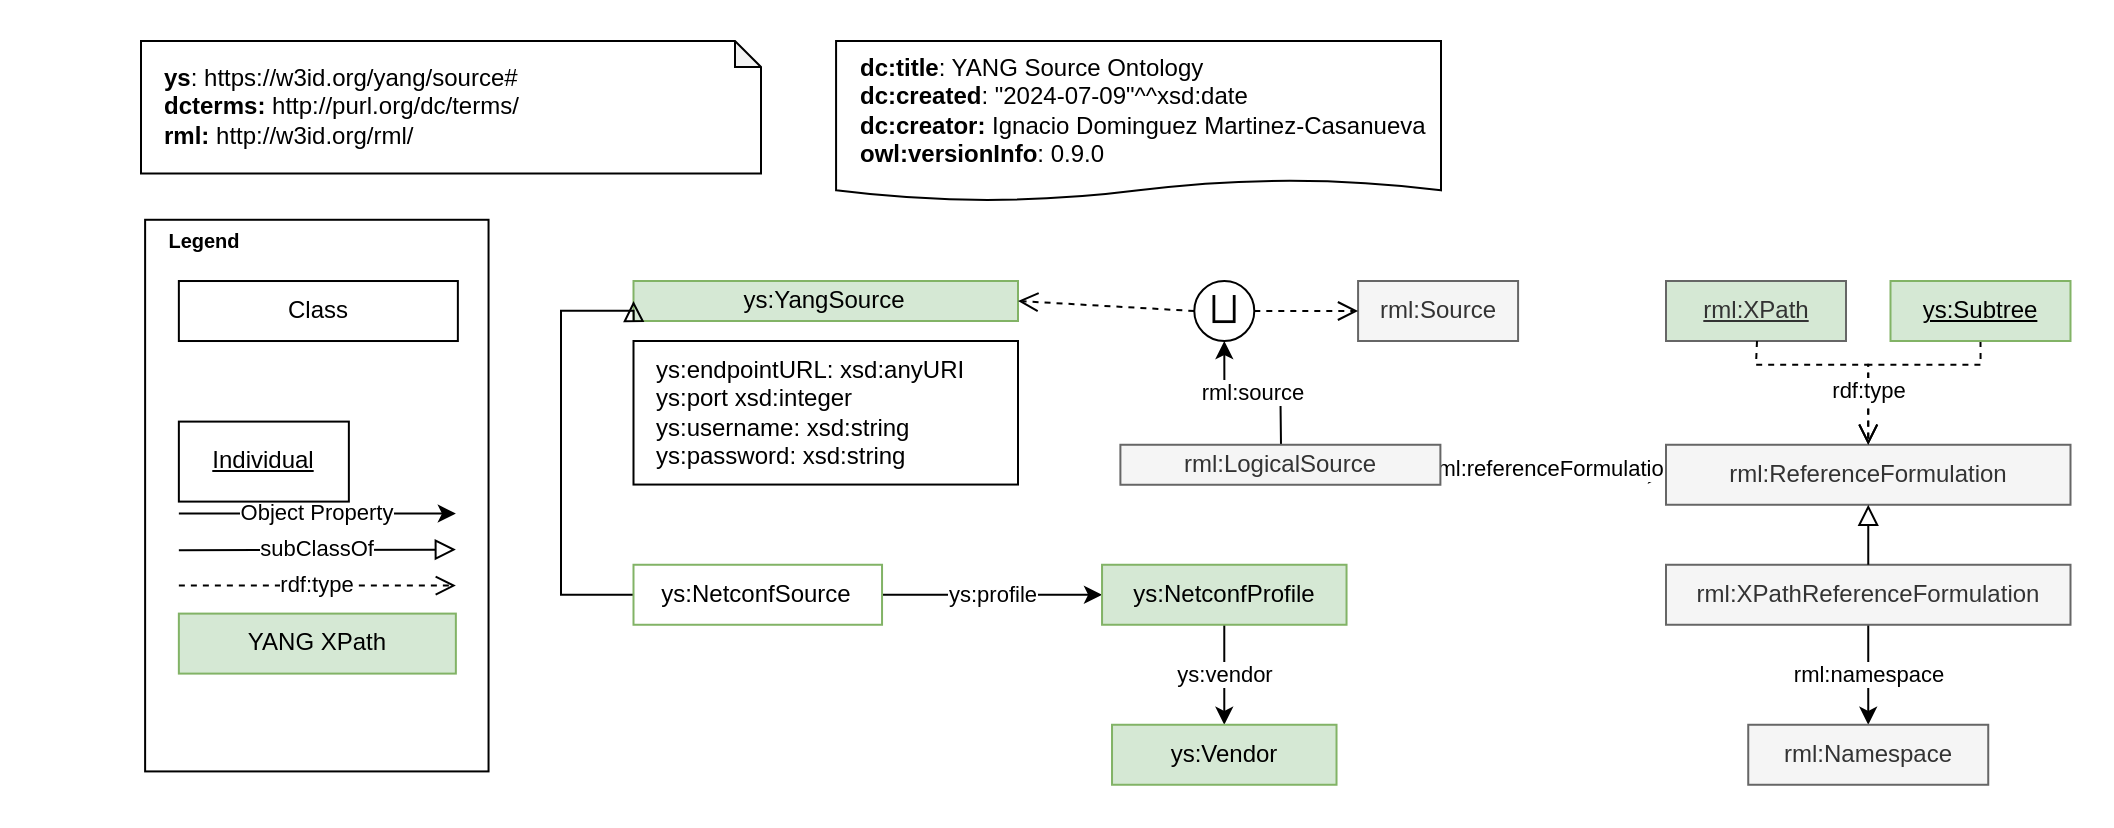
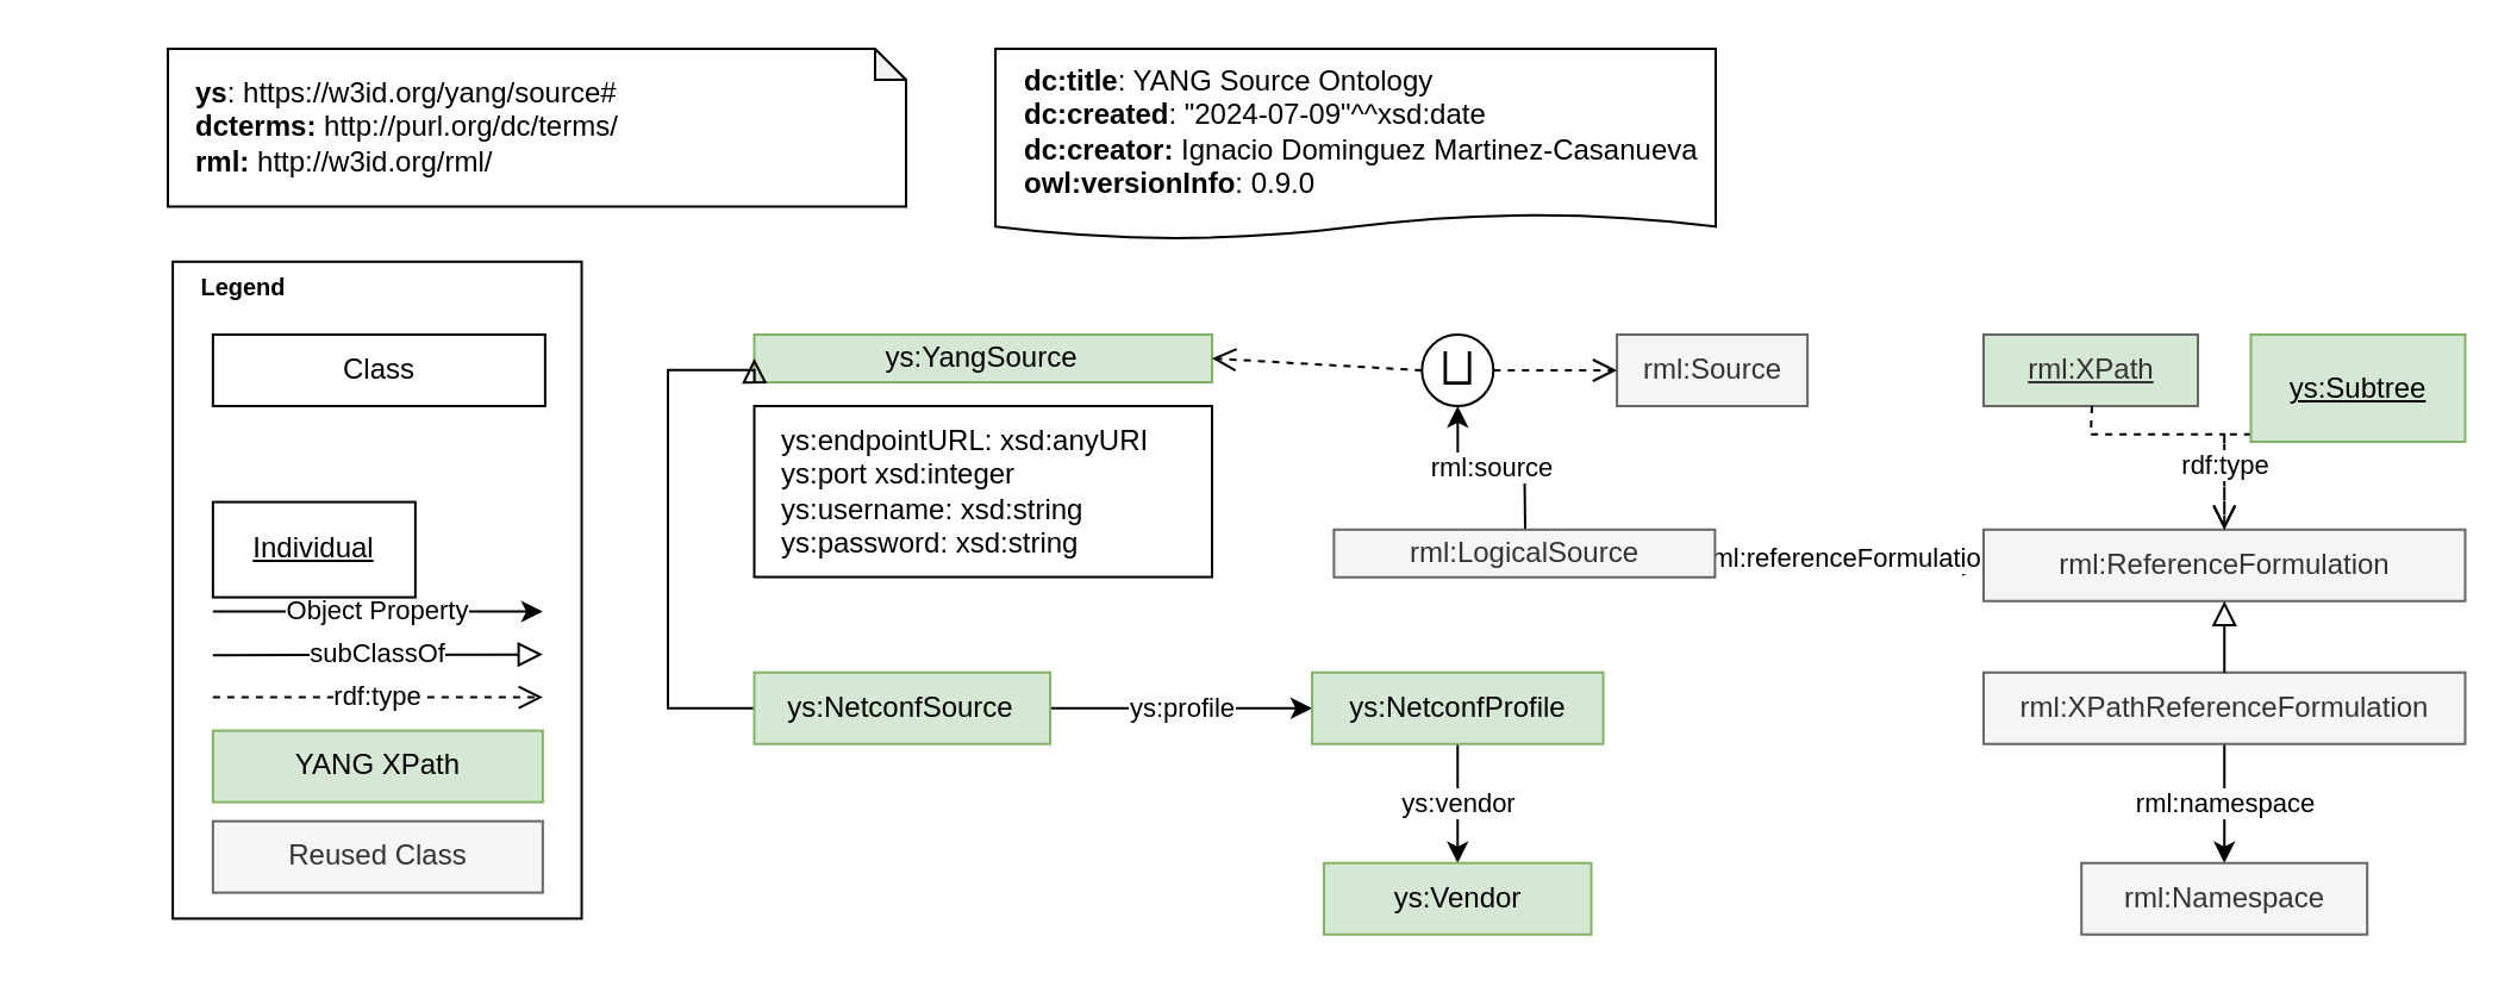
- <mxCell id="34" value="ys:Subtree" style="rounded=0;whiteSpace=wrap;html=1;snapToPoint=1;points=[[0.1,0],[0.2,0],[0.3,0],[0.4,0],[0.5,0],[0.6,0],[0.7,0],[0.8,0],[0.9,0],[0,0.1],[0,0.3],[0,0.5],[0,0.7],[0,0.9],[0.1,1],[0.2,1],[0.3,1],[0.4,1],[0.5,1],[0.6,1],[0.7,1],[0.8,1],[0.9,1],[1,0.1],[1,0.3],[1,0.5],[1,0.7],[1,0.9]];fillColor=#d5e8d4;strokeColor=#82b366;fontStyle=4" vertex="1" parent="1"><mxGeometry x="944.75" y="140" width="90" height="30" as="geometry" /></mxCell>
+ <mxCell id="34" value="ys:Subtree" style="rounded=0;whiteSpace=wrap;html=1;snapToPoint=1;points=[[0.1,0],[0.2,0],[0.3,0],[0.4,0],[0.5,0],[0.6,0],[0.7,0],[0.8,0],[0.9,0],[0,0.1],[0,0.3],[0,0.5],[0,0.7],[0,0.9],[0.1,1],[0.2,1],[0.3,1],[0.4,1],[0.5,1],[0.6,1],[0.7,1],[0.8,1],[0.9,1],[1,0.1],[1,0.3],[1,0.5],[1,0.7],[1,0.9]];fillColor=#d5e8d4;strokeColor=#82b366;fontStyle=4" vertex="1" parent="1"><mxGeometry x="944.75" y="140" width="90" height="45" as="geometry" /></mxCell>
- <mxCell id="32" value="ys:NetconfSource" style="rounded=0;whiteSpace=wrap;html=1;snapToPoint=1;points=[[0.1,0],[0.2,0],[0.3,0],[0.4,0],[0.5,0],[0.6,0],[0.7,0],[0.8,0],[0.9,0],[0,0.1],[0,0.3],[0,0.5],[0,0.7],[0,0.9],[0.1,1],[0.2,1],[0.3,1],[0.4,1],[0.5,1],[0.6,1],[0.7,1],[0.8,1],[0.9,1],[1,0.1],[1,0.3],[1,0.5],[1,0.7],[1,0.9]];fillColor=#ffffff;strokeColor=#82b366;" vertex="1" parent="1"><mxGeometry x="316.25" y="281.88" width="124.27" height="30" as="geometry" /></mxCell>
+ <mxCell id="32" value="ys:NetconfSource" style="rounded=0;whiteSpace=wrap;html=1;snapToPoint=1;points=[[0.1,0],[0.2,0],[0.3,0],[0.4,0],[0.5,0],[0.6,0],[0.7,0],[0.8,0],[0.9,0],[0,0.1],[0,0.3],[0,0.5],[0,0.7],[0,0.9],[0.1,1],[0.2,1],[0.3,1],[0.4,1],[0.5,1],[0.6,1],[0.7,1],[0.8,1],[0.9,1],[1,0.1],[1,0.3],[1,0.5],[1,0.7],[1,0.9]];fillColor=#d5e8d4;strokeColor=#82b366;" vertex="1" parent="1"><mxGeometry x="316.25" y="281.88" width="124.27" height="30" as="geometry" /></mxCell>
+ <mxCell id="10" value="Reused Class" style="rounded=0;whiteSpace=wrap;html=1;fillColor=#f5f5f5;strokeColor=#666666;fontFamily=Helvetica;fontColor=#333333;" parent="1" vertex="1"><mxGeometry x="88.93" y="344.31" width="138.5" height="30" as="geometry" /></mxCell>
